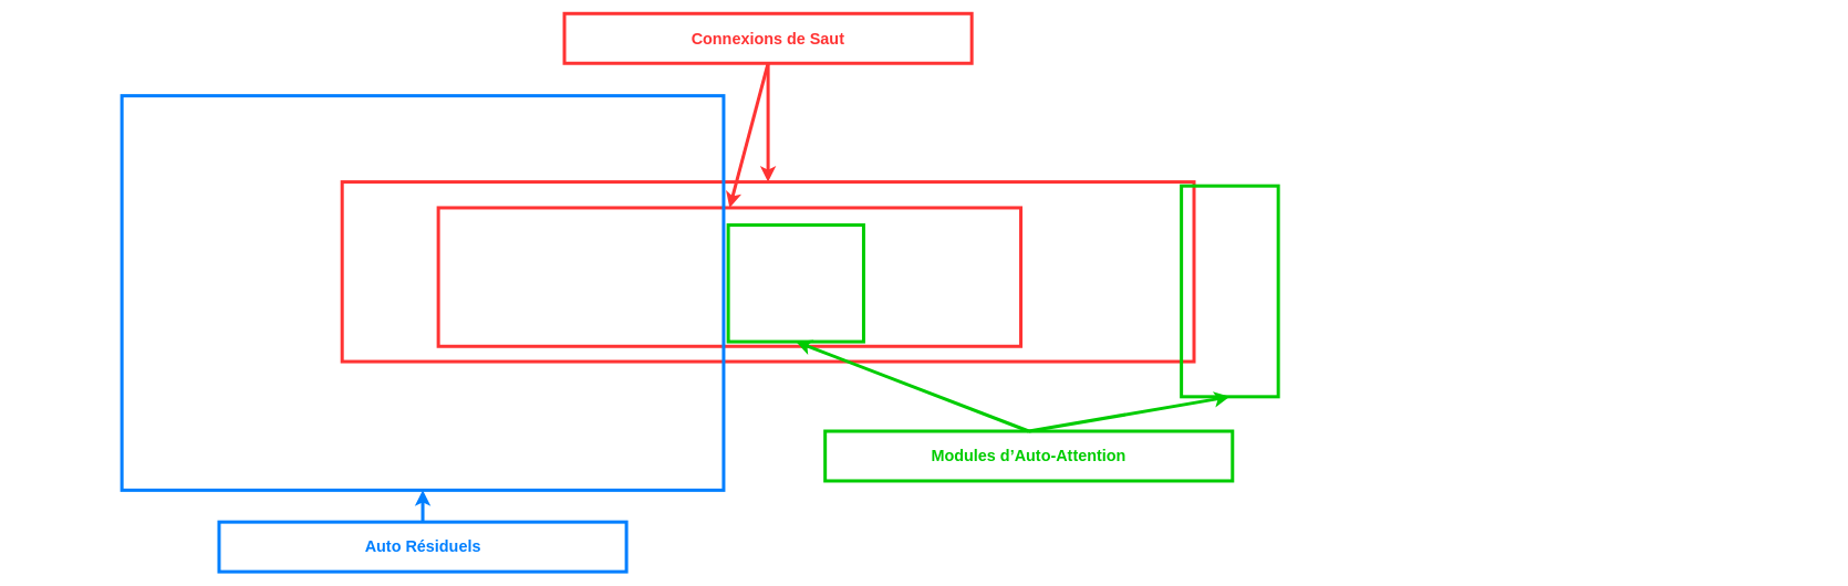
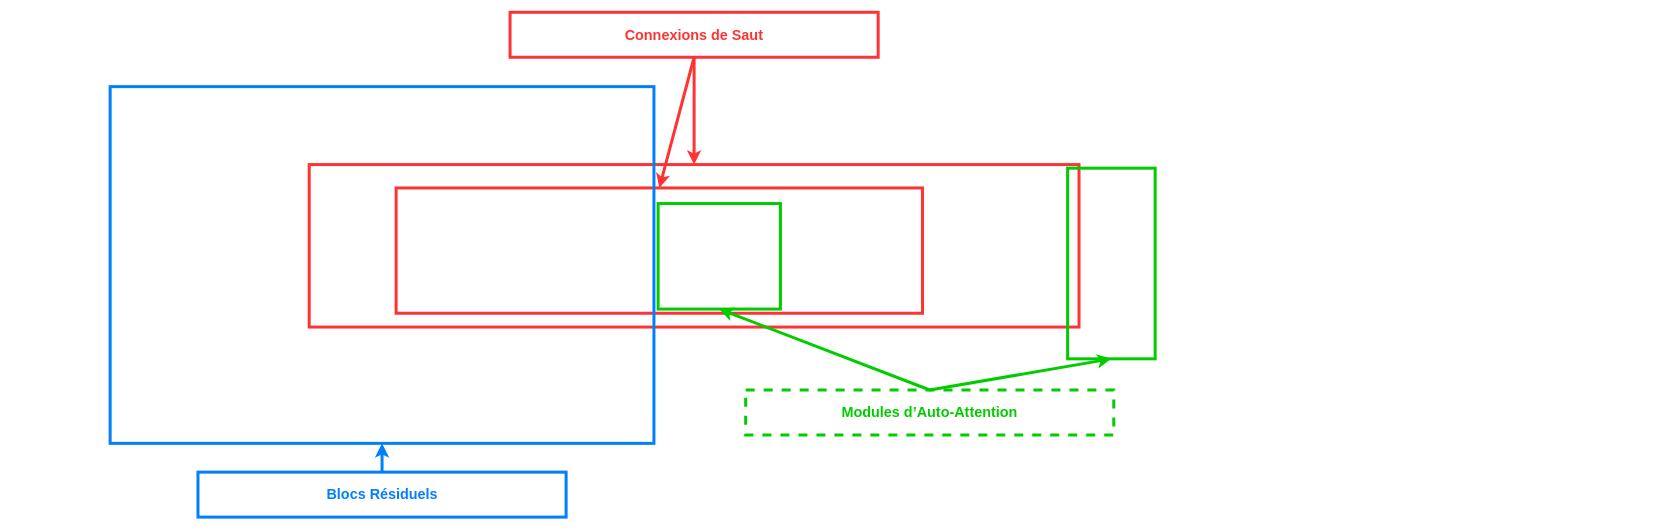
- <mxCell id="18" value="&lt;span id=&quot;docs-internal-guid-85cbb625-7fff-80d2-75b8-bda4b54f66cf&quot;&gt;&lt;span style=&quot;font-size: 18pt; font-family: Arial, sans-serif; background-color: transparent; font-weight: 700; font-variant-numeric: normal; font-variant-east-asian: normal; font-variant-alternates: normal; font-variant-position: normal; vertical-align: baseline; white-space-collapse: preserve;&quot;&gt;&lt;font style=&quot;color: rgb(0, 204, 0);&quot;&gt;Modules d’Auto-Attention&lt;/font&gt;&lt;/span&gt;&lt;/span&gt;" style="rounded=0;whiteSpace=wrap;html=1;fillColor=none;strokeColor=#00CC00;strokeWidth=5;" vertex="1" parent="1"><mxGeometry x="1242" y="650" width="614" height="75" as="geometry" /></mxCell>
+ <mxCell id="18" value="&lt;span id=&quot;docs-internal-guid-85cbb625-7fff-80d2-75b8-bda4b54f66cf&quot;&gt;&lt;span style=&quot;font-size: 18pt; font-family: Arial, sans-serif; background-color: transparent; font-weight: 700; font-variant-numeric: normal; font-variant-east-asian: normal; font-variant-alternates: normal; font-variant-position: normal; vertical-align: baseline; white-space-collapse: preserve;&quot;&gt;&lt;font style=&quot;color: rgb(0, 204, 0);&quot;&gt;Modules d’Auto-Attention&lt;/font&gt;&lt;/span&gt;&lt;/span&gt;" style="rounded=0;whiteSpace=wrap;html=1;fillColor=none;strokeColor=#00CC00;strokeWidth=5;dashed=1;" vertex="1" parent="1"><mxGeometry x="1242" y="650" width="614" height="75" as="geometry" /></mxCell>
- <mxCell id="13" value="&lt;span id=&quot;docs-internal-guid-85cbb625-7fff-80d2-75b8-bda4b54f66cf&quot;&gt;&lt;span style=&quot;font-size: 18pt; font-family: Arial, sans-serif; background-color: transparent; font-weight: 700; font-variant-numeric: normal; font-variant-east-asian: normal; font-variant-alternates: normal; font-variant-position: normal; vertical-align: baseline; white-space-collapse: preserve;&quot;&gt;&lt;font style=&quot;color: rgb(0, 127, 255);&quot;&gt;Auto Résiduels&lt;/font&gt;&lt;/span&gt;&lt;/span&gt;" style="rounded=0;whiteSpace=wrap;html=1;fillColor=none;strokeColor=#007FFF;strokeWidth=5;" vertex="1" parent="1"><mxGeometry x="328.5" y="787" width="614" height="75" as="geometry" /></mxCell>
+ <mxCell id="13" value="&lt;span id=&quot;docs-internal-guid-85cbb625-7fff-80d2-75b8-bda4b54f66cf&quot;&gt;&lt;span style=&quot;font-size: 18pt; font-family: Arial, sans-serif; background-color: transparent; font-weight: 700; font-variant-numeric: normal; font-variant-east-asian: normal; font-variant-alternates: normal; font-variant-position: normal; vertical-align: baseline; white-space-collapse: preserve;&quot;&gt;&lt;font style=&quot;color: rgb(0, 127, 255);&quot;&gt;Blocs Résiduels&lt;/font&gt;&lt;/span&gt;&lt;/span&gt;" style="rounded=0;whiteSpace=wrap;html=1;fillColor=none;strokeColor=#007FFF;strokeWidth=5;" vertex="1" parent="1"><mxGeometry x="328.5" y="787" width="614" height="75" as="geometry" /></mxCell>
